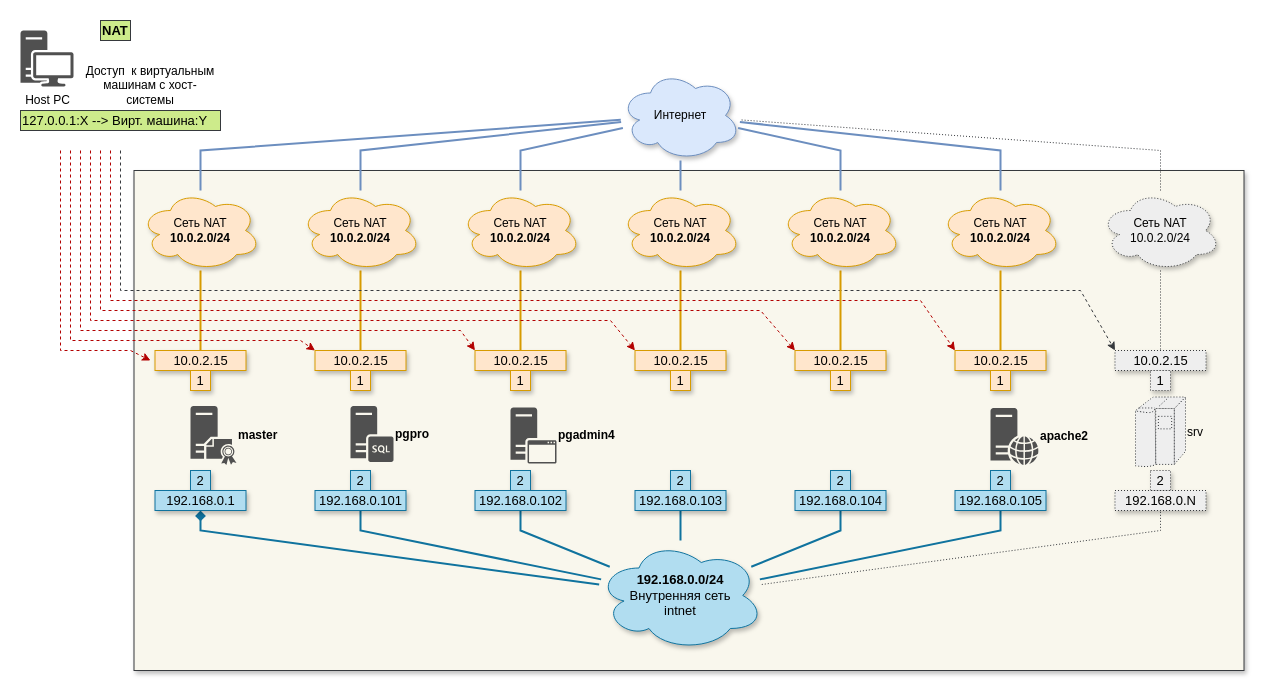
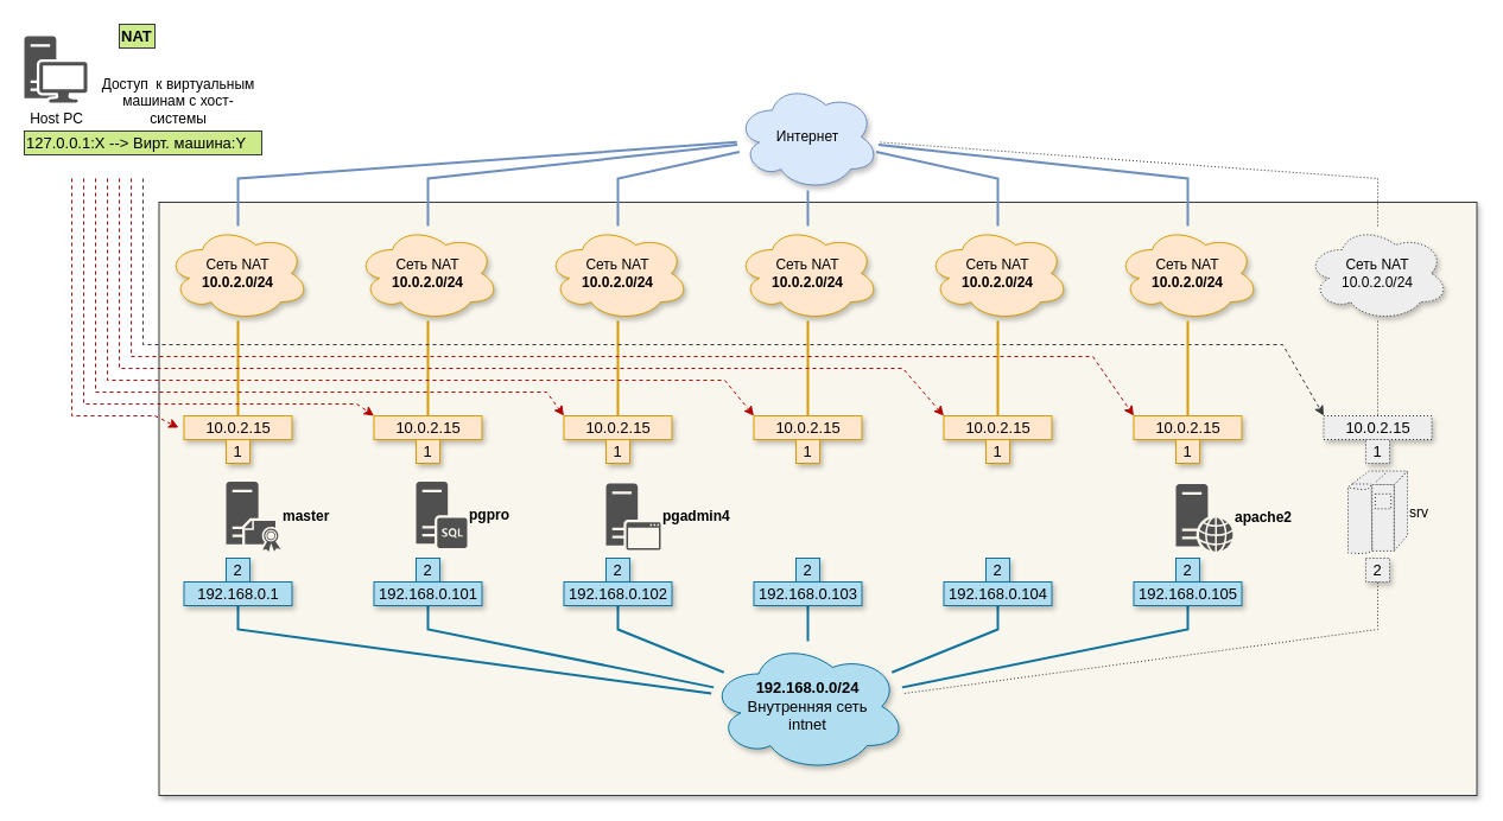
- <mxCell id="24" value="192.168.0.N" style="text;html=1;strokeColor=#36393d;fillColor=#eeeeee;align=center;verticalAlign=middle;whiteSpace=wrap;rounded=0;fontSize=13;fontStyle=0;shadow=1;dashed=1;dashPattern=1 2;" parent="1" vertex="1"><mxGeometry x="1114.5" y="490" width="91" height="20" as="geometry" /></mxCell>
- <mxCell id="64" value="" style="endArrow=diamond;html=1;rounded=0;fontSize=13;fillColor=#b1ddf0;strokeColor=#10739e;strokeWidth=2;" edge="1" parent="1" source="18" target="65"><mxGeometry width="50" height="50" relative="1" as="geometry"><mxPoint x="602.86" y="654.7" as="sourcePoint" /><mxPoint x="200.714" y="490" as="targetPoint" /><Array as="points"><mxPoint x="200" y="530" /></Array></mxGeometry></mxCell>
+ <mxCell id="64" value="" style="endArrow=none;html=1;rounded=0;fontSize=13;fillColor=#b1ddf0;strokeColor=#10739e;strokeWidth=2;" edge="1" parent="1" source="18" target="65"><mxGeometry width="50" height="50" relative="1" as="geometry"><mxPoint x="602.86" y="654.7" as="sourcePoint" /><mxPoint x="200.714" y="490" as="targetPoint" /><Array as="points"><mxPoint x="200" y="530" /></Array></mxGeometry></mxCell>
